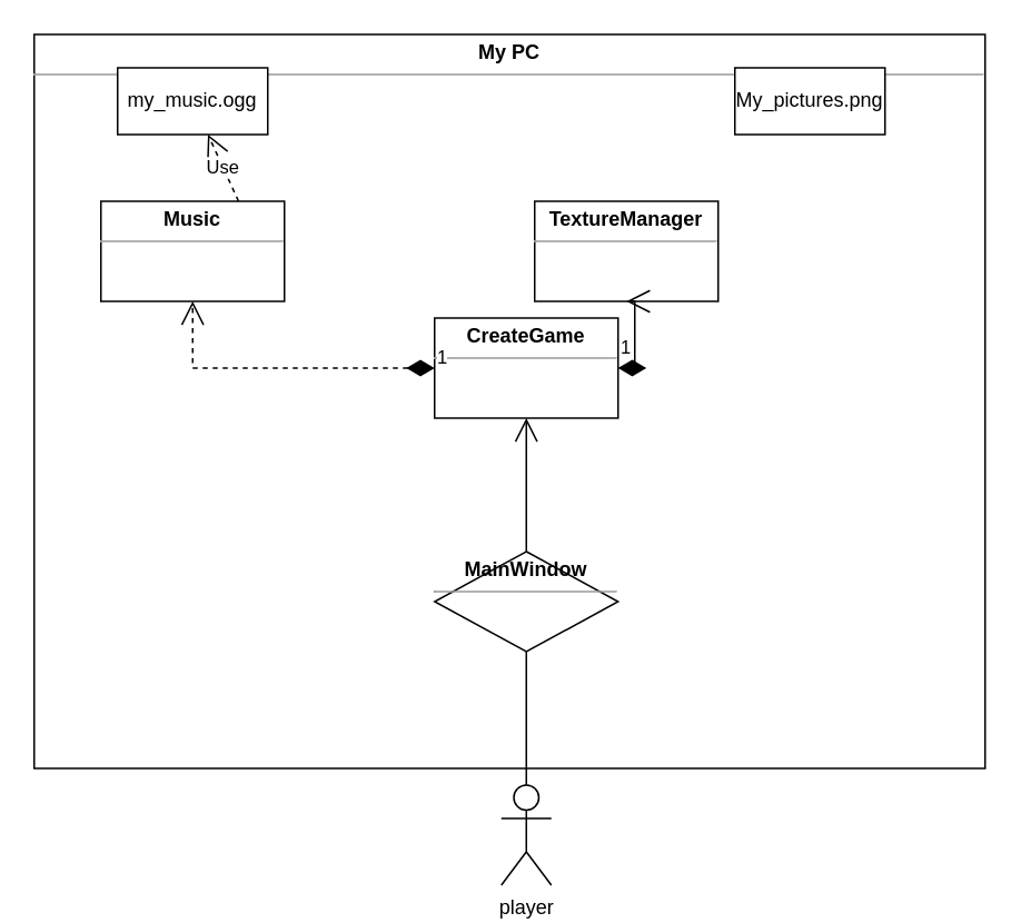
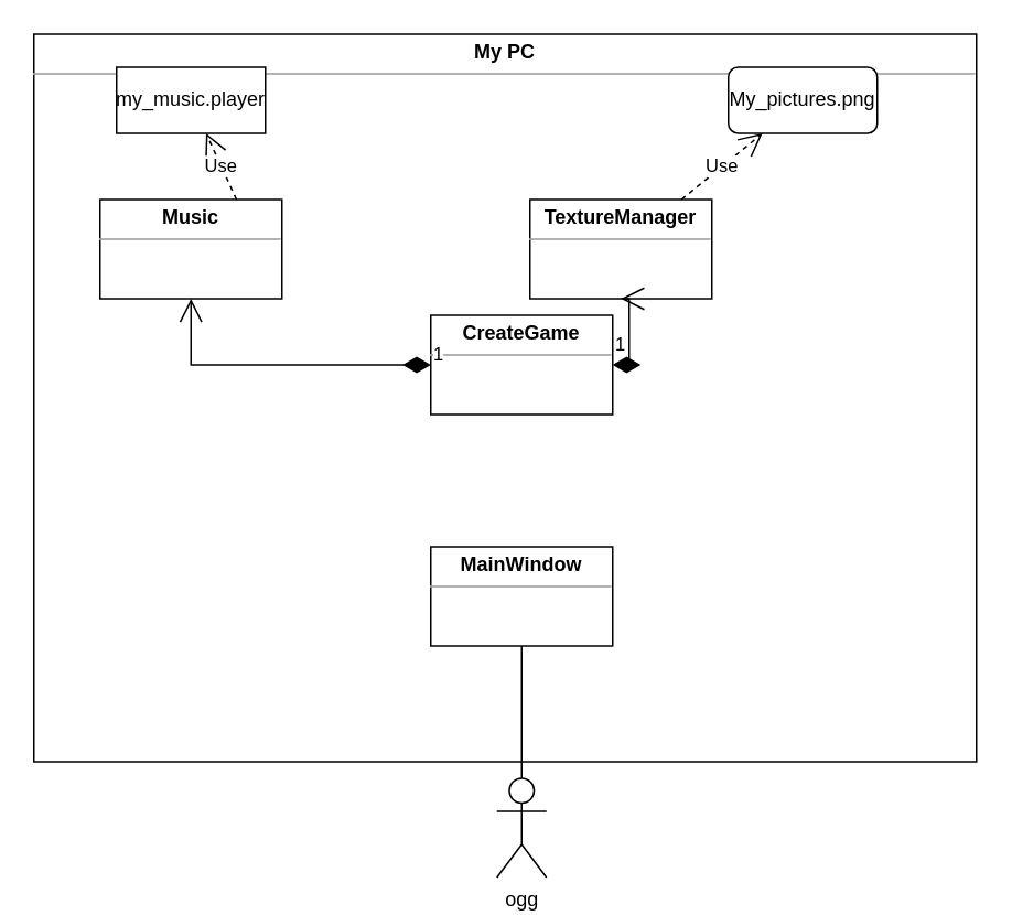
- <mxCell id="4" value="my_music.ogg" style="html=1;whiteSpace=wrap;" parent="1" vertex="1"><mxGeometry x="70" y="40" width="90" height="40" as="geometry" /></mxCell>
+ <mxCell id="4" value="my_music.player" style="html=1;whiteSpace=wrap;" parent="1" vertex="1"><mxGeometry x="70" y="40" width="90" height="40" as="geometry" /></mxCell>
- <mxCell id="6" value="My_pictures.png" style="html=1;whiteSpace=wrap;" parent="1" vertex="1"><mxGeometry x="440" y="40" width="90" height="40" as="geometry" /></mxCell>
+ <mxCell id="6" value="My_pictures.png" style="html=1;whiteSpace=wrap;rounded=1;" parent="1" vertex="1"><mxGeometry x="440" y="40" width="90" height="40" as="geometry" /></mxCell>
+ <mxCell id="7" value="Use" style="endArrow=open;endSize=12;dashed=1;html=1;rounded=0;" parent="1" source="5" target="6" edge="1"><mxGeometry width="160" relative="1" as="geometry"><mxPoint x="125" y="130" as="sourcePoint" /><mxPoint x="125" y="100" as="targetPoint" /><mxPoint as="offset" /></mxGeometry></mxCell>
- <mxCell id="14" value="1" style="endArrow=open;html=1;endSize=12;startArrow=diamondThin;startSize=14;startFill=1;edgeStyle=orthogonalEdgeStyle;align=left;verticalAlign=bottom;rounded=0;exitX=0;exitY=0.5;exitDx=0;exitDy=0;dashed=1;" edge="1" parent="1" source="11" target="3"><mxGeometry x="-1" y="3" relative="1" as="geometry"><mxPoint x="240" y="280" as="sourcePoint" /><mxPoint x="400" y="280" as="targetPoint" /></mxGeometry></mxCell>
+ <mxCell id="14" value="1" style="endArrow=open;html=1;endSize=12;startArrow=diamondThin;startSize=14;startFill=1;edgeStyle=orthogonalEdgeStyle;align=left;verticalAlign=bottom;rounded=0;exitX=0;exitY=0.5;exitDx=0;exitDy=0;" edge="1" parent="1" source="11" target="3"><mxGeometry x="-1" y="3" relative="1" as="geometry"><mxPoint x="240" y="280" as="sourcePoint" /><mxPoint x="400" y="280" as="targetPoint" /></mxGeometry></mxCell>
- <mxCell id="12" value="" style="endArrow=open;endFill=1;endSize=12;html=1;rounded=0;exitX=0.5;exitY=0;exitDx=0;exitDy=0;entryX=0.5;entryY=1;entryDx=0;entryDy=0;" edge="1" parent="1" source="9" target="11"><mxGeometry width="160" relative="1" as="geometry"><mxPoint x="240" y="200" as="sourcePoint" /><mxPoint x="400" y="200" as="targetPoint" /></mxGeometry></mxCell>
- <mxCell id="9" value="&lt;p style=&quot;margin:0px;margin-top:4px;text-align:center;&quot;&gt;&lt;b&gt;MainWindow&lt;/b&gt;&lt;/p&gt;&lt;hr size=&quot;1&quot;&gt;&lt;div style=&quot;height:2px;&quot;&gt;&lt;/div&gt;" style="rhombus;verticalAlign=top;align=left;overflow=fill;html=1;whiteSpace=wrap;" parent="1" vertex="1"><mxGeometry x="260" y="330" width="110" height="60" as="geometry" /></mxCell>
+ <mxCell id="9" value="&lt;p style=&quot;margin:0px;margin-top:4px;text-align:center;&quot;&gt;&lt;b&gt;MainWindow&lt;/b&gt;&lt;/p&gt;&lt;hr size=&quot;1&quot;&gt;&lt;div style=&quot;height:2px;&quot;&gt;&lt;/div&gt;" style="verticalAlign=top;align=left;overflow=fill;html=1;whiteSpace=wrap;" parent="1" vertex="1"><mxGeometry x="260" y="330" width="110" height="60" as="geometry" /></mxCell>
- <mxCell id="8" value="player" style="shape=umlActor;verticalLabelPosition=bottom;verticalAlign=top;html=1;" parent="1" vertex="1"><mxGeometry x="300" y="470" width="30" height="60" as="geometry" /></mxCell>
+ <mxCell id="8" value="ogg" style="shape=umlActor;verticalLabelPosition=bottom;verticalAlign=top;html=1;" parent="1" vertex="1"><mxGeometry x="300" y="470" width="30" height="60" as="geometry" /></mxCell>
